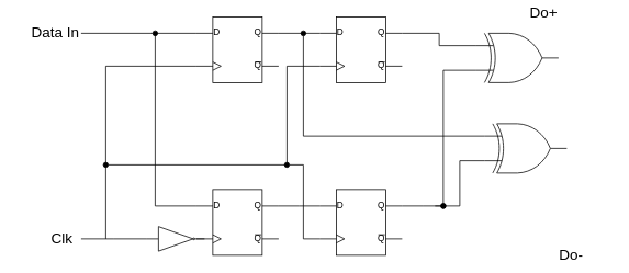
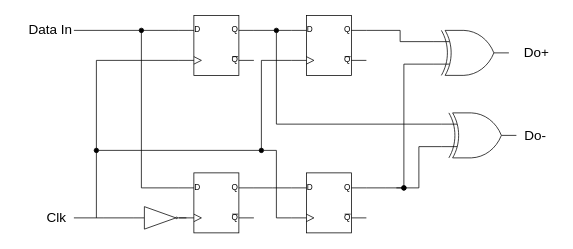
- <mxCell id="24" value="&lt;span style=&quot;font-size: 18px&quot;&gt;Do+&lt;/span&gt;" style="text;html=1;strokeColor=none;fillColor=none;align=center;verticalAlign=middle;whiteSpace=wrap;rounded=0;" vertex="1" parent="1"><mxGeometry x="633" y="6.5" width="54" height="17" as="geometry" /></mxCell>
+ <mxCell id="24" value="&lt;span style=&quot;font-size: 18px&quot;&gt;Do+&lt;/span&gt;" style="text;html=1;strokeColor=none;fillColor=none;align=center;verticalAlign=middle;whiteSpace=wrap;rounded=0;" vertex="1" parent="1"><mxGeometry x="688" y="61.5" width="54" height="17" as="geometry" /></mxCell>
- <mxCell id="25" value="&lt;span style=&quot;font-size: 18px&quot;&gt;Do-&lt;/span&gt;" style="text;html=1;strokeColor=none;fillColor=none;align=center;verticalAlign=middle;whiteSpace=wrap;rounded=0;" vertex="1" parent="1"><mxGeometry x="668" y="301.5" width="51" height="17" as="geometry" /></mxCell>
+ <mxCell id="25" value="&lt;span style=&quot;font-size: 18px&quot;&gt;Do-&lt;/span&gt;" style="text;html=1;strokeColor=none;fillColor=none;align=center;verticalAlign=middle;whiteSpace=wrap;rounded=0;" vertex="1" parent="1"><mxGeometry x="688" y="171.5" width="51" height="17" as="geometry" /></mxCell>
